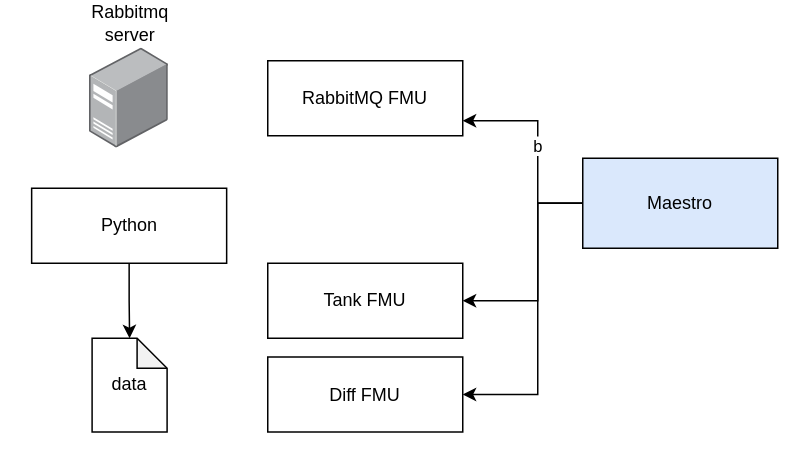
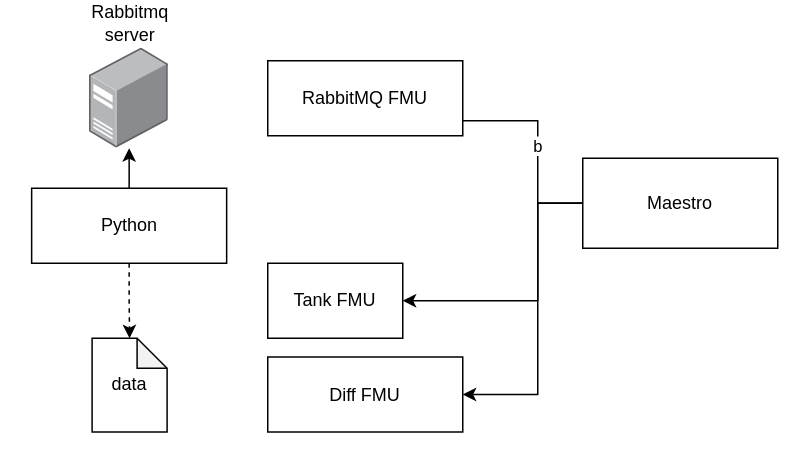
- <mxCell id="2" value="b" style="edgeStyle=orthogonalEdgeStyle;rounded=0;orthogonalLoop=1;jettySize=auto;html=1;exitX=0;exitY=0.5;exitDx=0;exitDy=0;" parent="1" source="5" target="6" edge="1"><mxGeometry relative="1" as="geometry"><Array as="points"><mxPoint x="358" y="124" /><mxPoint x="358" y="69" /></Array></mxGeometry></mxCell>
+ <mxCell id="2" value="b" style="edgeStyle=orthogonalEdgeStyle;rounded=0;orthogonalLoop=1;jettySize=auto;html=1;exitX=0;exitY=0.5;exitDx=0;exitDy=0;endArrow=none;" parent="1" source="5" target="6" edge="1"><mxGeometry relative="1" as="geometry"><Array as="points"><mxPoint x="358" y="124" /><mxPoint x="358" y="69" /></Array></mxGeometry></mxCell>
+ <mxCell id="8" style="edgeStyle=orthogonalEdgeStyle;rounded=0;orthogonalLoop=1;jettySize=auto;html=1;" parent="1" source="10" target="7" edge="1"><mxGeometry relative="1" as="geometry" /></mxCell>
- <mxCell id="5" value="Maestro" style="rounded=0;whiteSpace=wrap;html=1;fillColor=#dae8fc;" parent="1" vertex="1"><mxGeometry x="388" y="94" width="130" height="60" as="geometry" /></mxCell>
+ <mxCell id="5" value="Maestro" style="rounded=0;whiteSpace=wrap;html=1;" parent="1" vertex="1"><mxGeometry x="388" y="94" width="130" height="60" as="geometry" /></mxCell>
- <mxCell id="9" style="edgeStyle=orthogonalEdgeStyle;rounded=0;orthogonalLoop=1;jettySize=auto;html=1;entryX=0.5;entryY=0;entryDx=0;entryDy=0;entryPerimeter=0;" parent="1" source="10" target="12" edge="1"><mxGeometry relative="1" as="geometry" /></mxCell>
+ <mxCell id="9" style="edgeStyle=orthogonalEdgeStyle;rounded=0;orthogonalLoop=1;jettySize=auto;html=1;entryX=0.5;entryY=0;entryDx=0;entryDy=0;entryPerimeter=0;dashed=1;" parent="1" source="10" target="12" edge="1"><mxGeometry relative="1" as="geometry" /></mxCell>
- <mxCell id="11" value="Tank FMU" style="whiteSpace=wrap;html=1;verticalAlign=middle;" parent="1" vertex="1"><mxGeometry x="178" y="164" width="130" height="50" as="geometry" /></mxCell>
+ <mxCell id="11" value="Tank FMU" style="whiteSpace=wrap;html=1;verticalAlign=middle;" parent="1" vertex="1"><mxGeometry x="178" y="164" width="90" height="50" as="geometry" /></mxCell>
